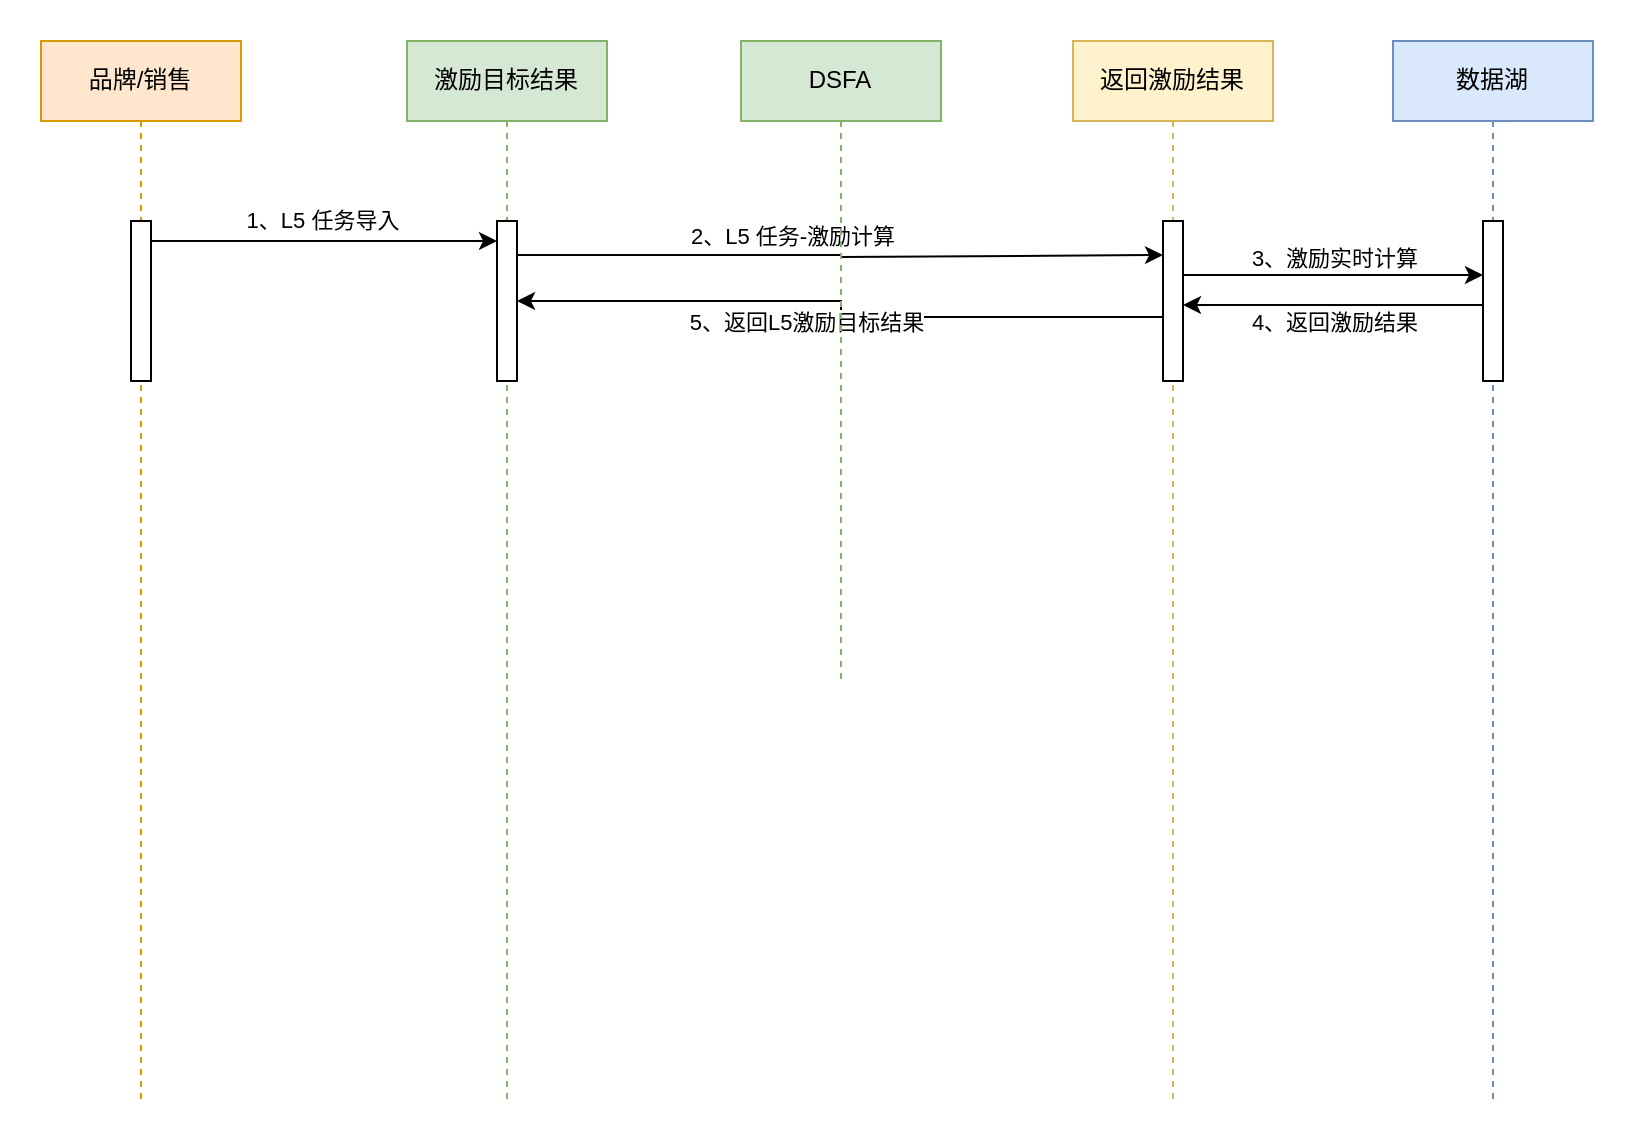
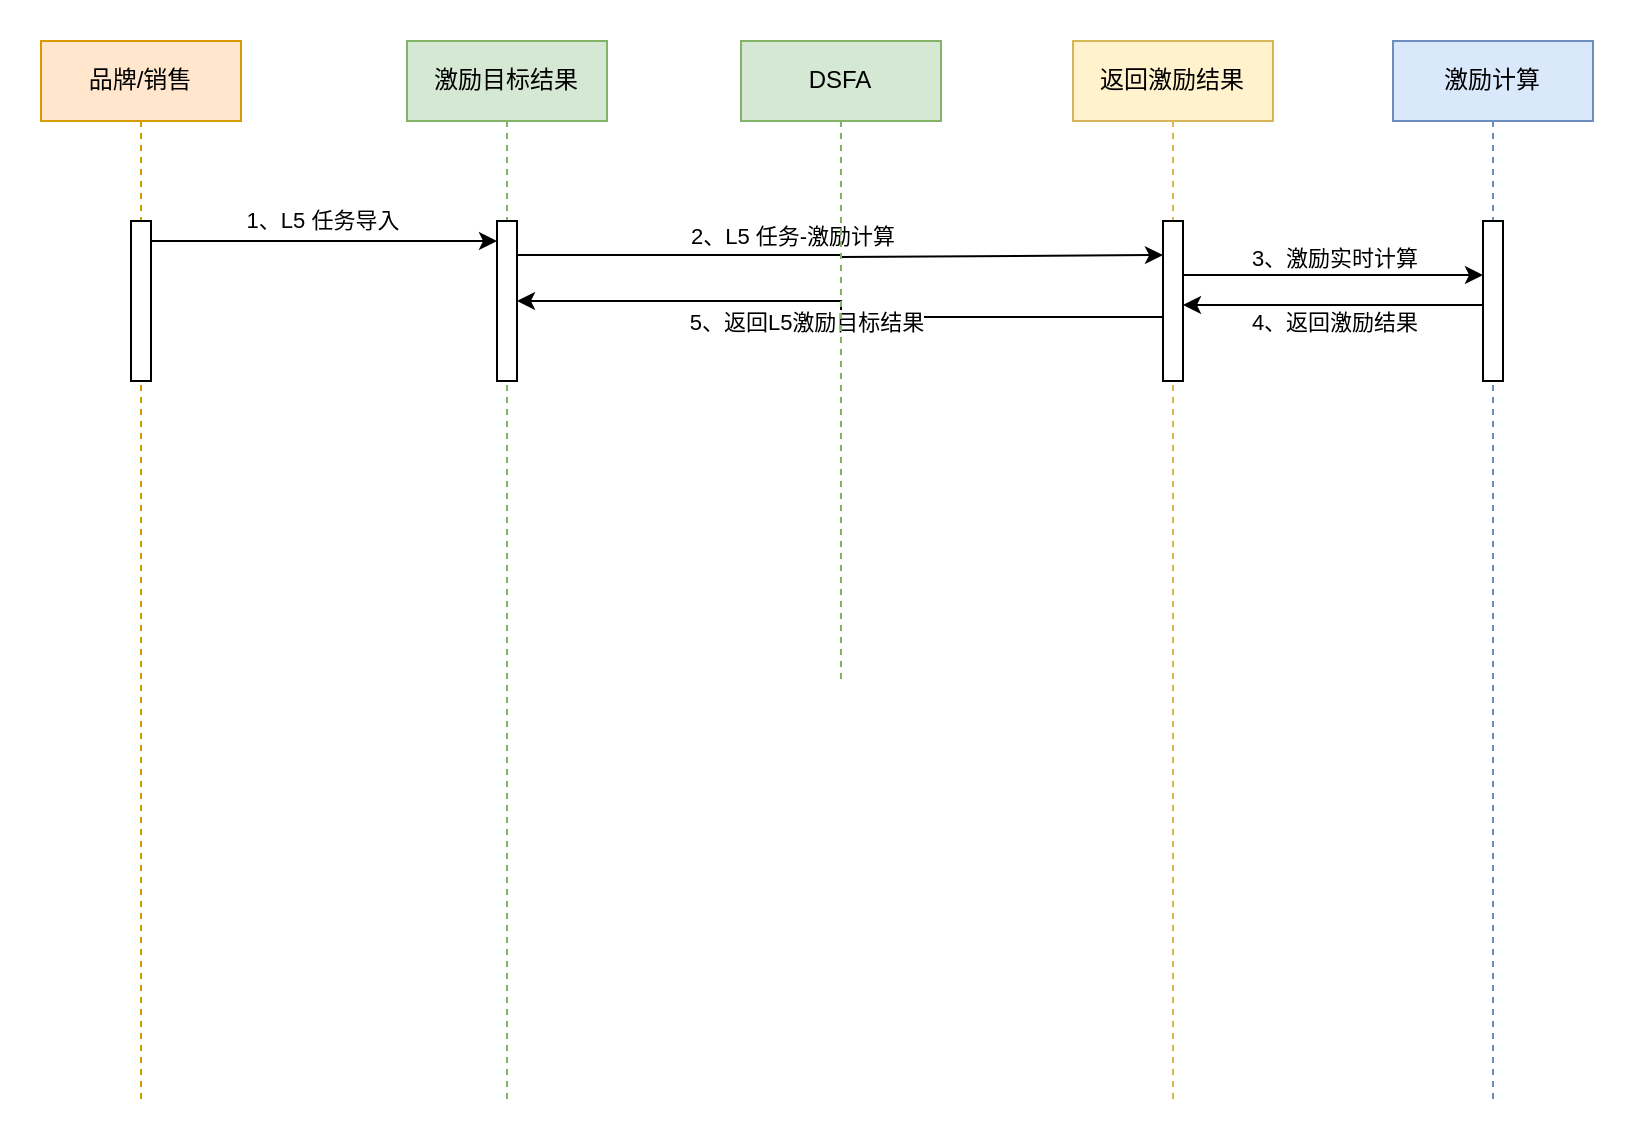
- <mxCell id="3" value="数据湖" style="shape=umlLifeline;perimeter=lifelinePerimeter;whiteSpace=wrap;html=1;container=1;dropTarget=0;collapsible=0;recursiveResize=0;outlineConnect=0;portConstraint=eastwest;newEdgeStyle={&quot;curved&quot;:0,&quot;rounded&quot;:0};movable=0;resizable=0;rotatable=0;deletable=0;editable=0;locked=1;connectable=0;fillColor=#dae8fc;strokeColor=#6c8ebf;" vertex="1" parent="1"><mxGeometry x="696" y="20" width="100" height="530" as="geometry" /></mxCell>
+ <mxCell id="3" value="激励计算" style="shape=umlLifeline;perimeter=lifelinePerimeter;whiteSpace=wrap;html=1;container=1;dropTarget=0;collapsible=0;recursiveResize=0;outlineConnect=0;portConstraint=eastwest;newEdgeStyle={&quot;curved&quot;:0,&quot;rounded&quot;:0};movable=0;resizable=0;rotatable=0;deletable=0;editable=0;locked=1;connectable=0;fillColor=#dae8fc;strokeColor=#6c8ebf;" vertex="1" parent="1"><mxGeometry x="696" y="20" width="100" height="530" as="geometry" /></mxCell>
